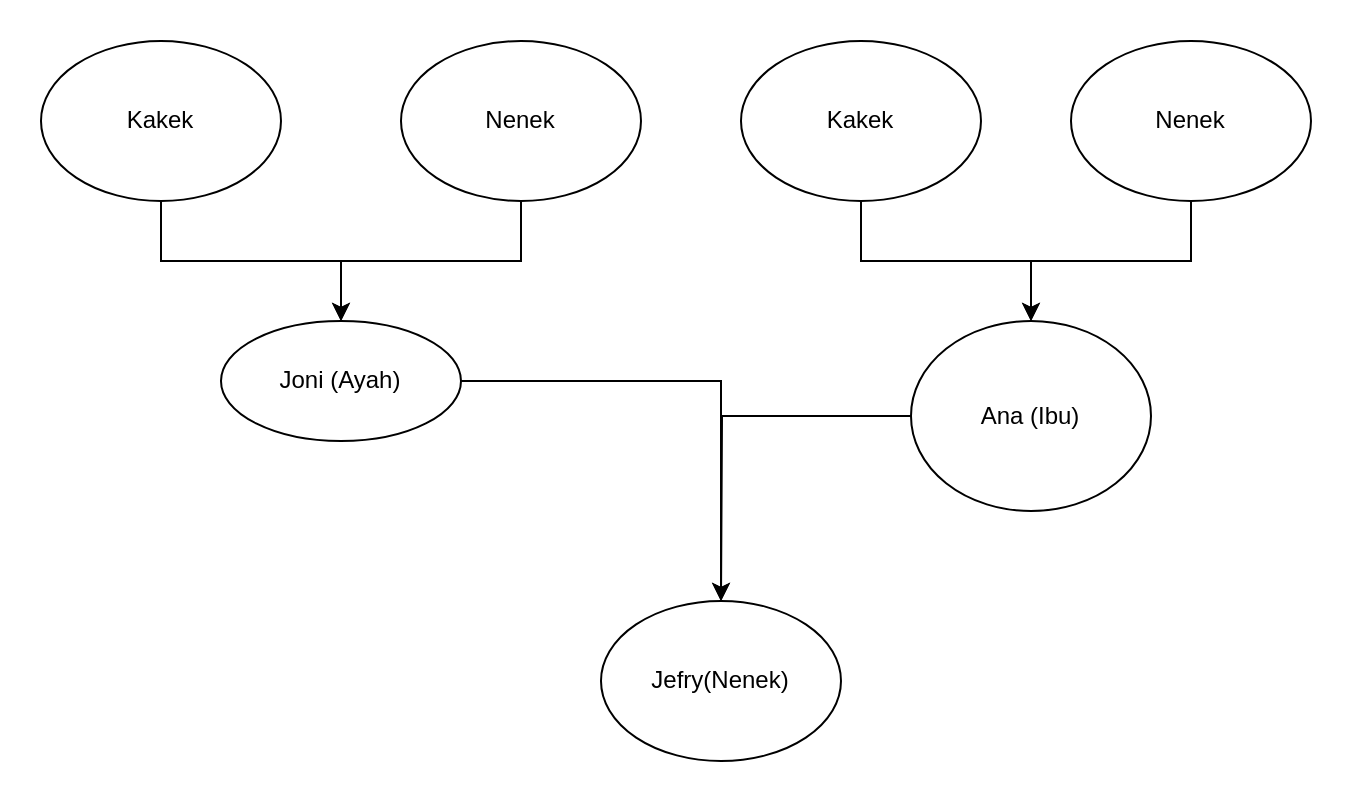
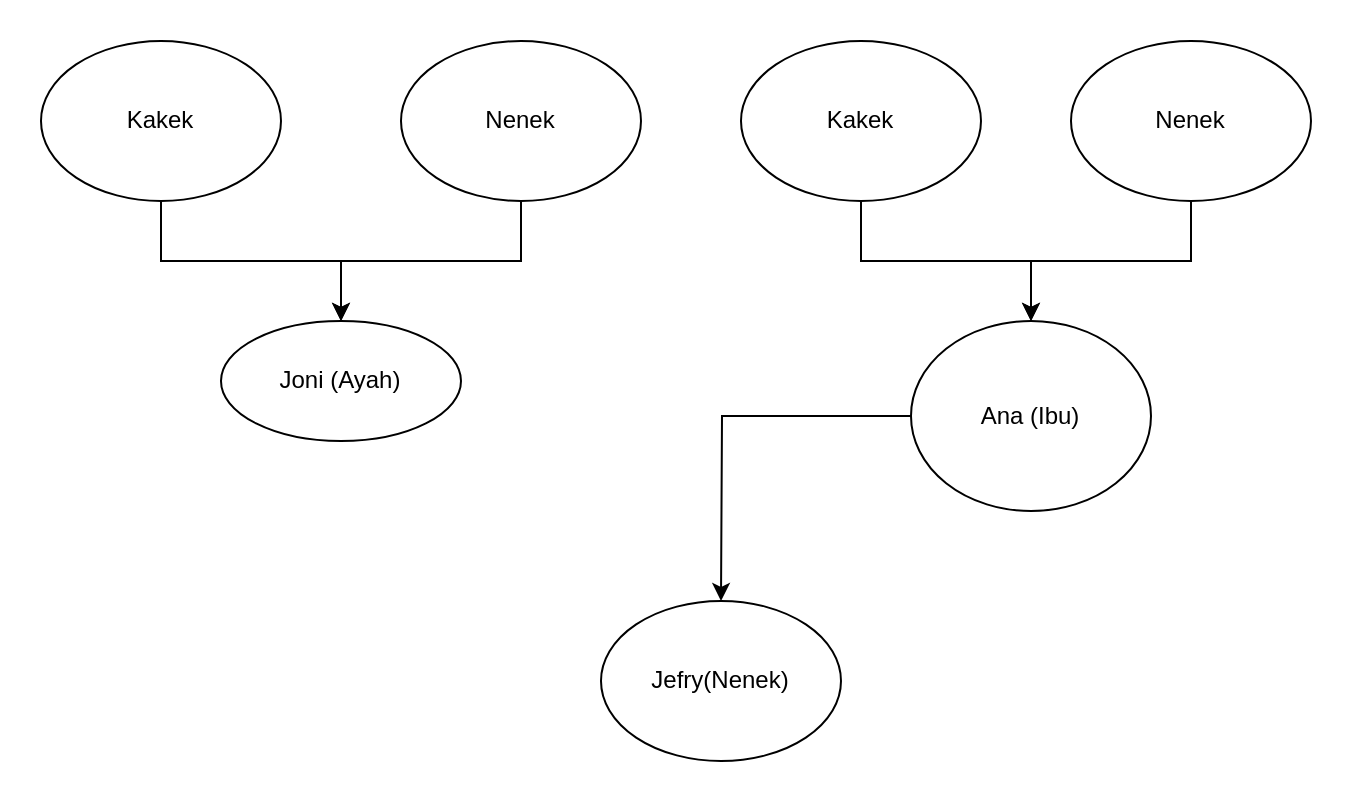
- <mxCell id="13" style="edgeStyle=orthogonalEdgeStyle;rounded=0;orthogonalLoop=1;jettySize=auto;html=1;entryX=0.5;entryY=0;entryDx=0;entryDy=0;" edge="1" parent="1" source="10" target="12"><mxGeometry relative="1" as="geometry" /></mxCell>
